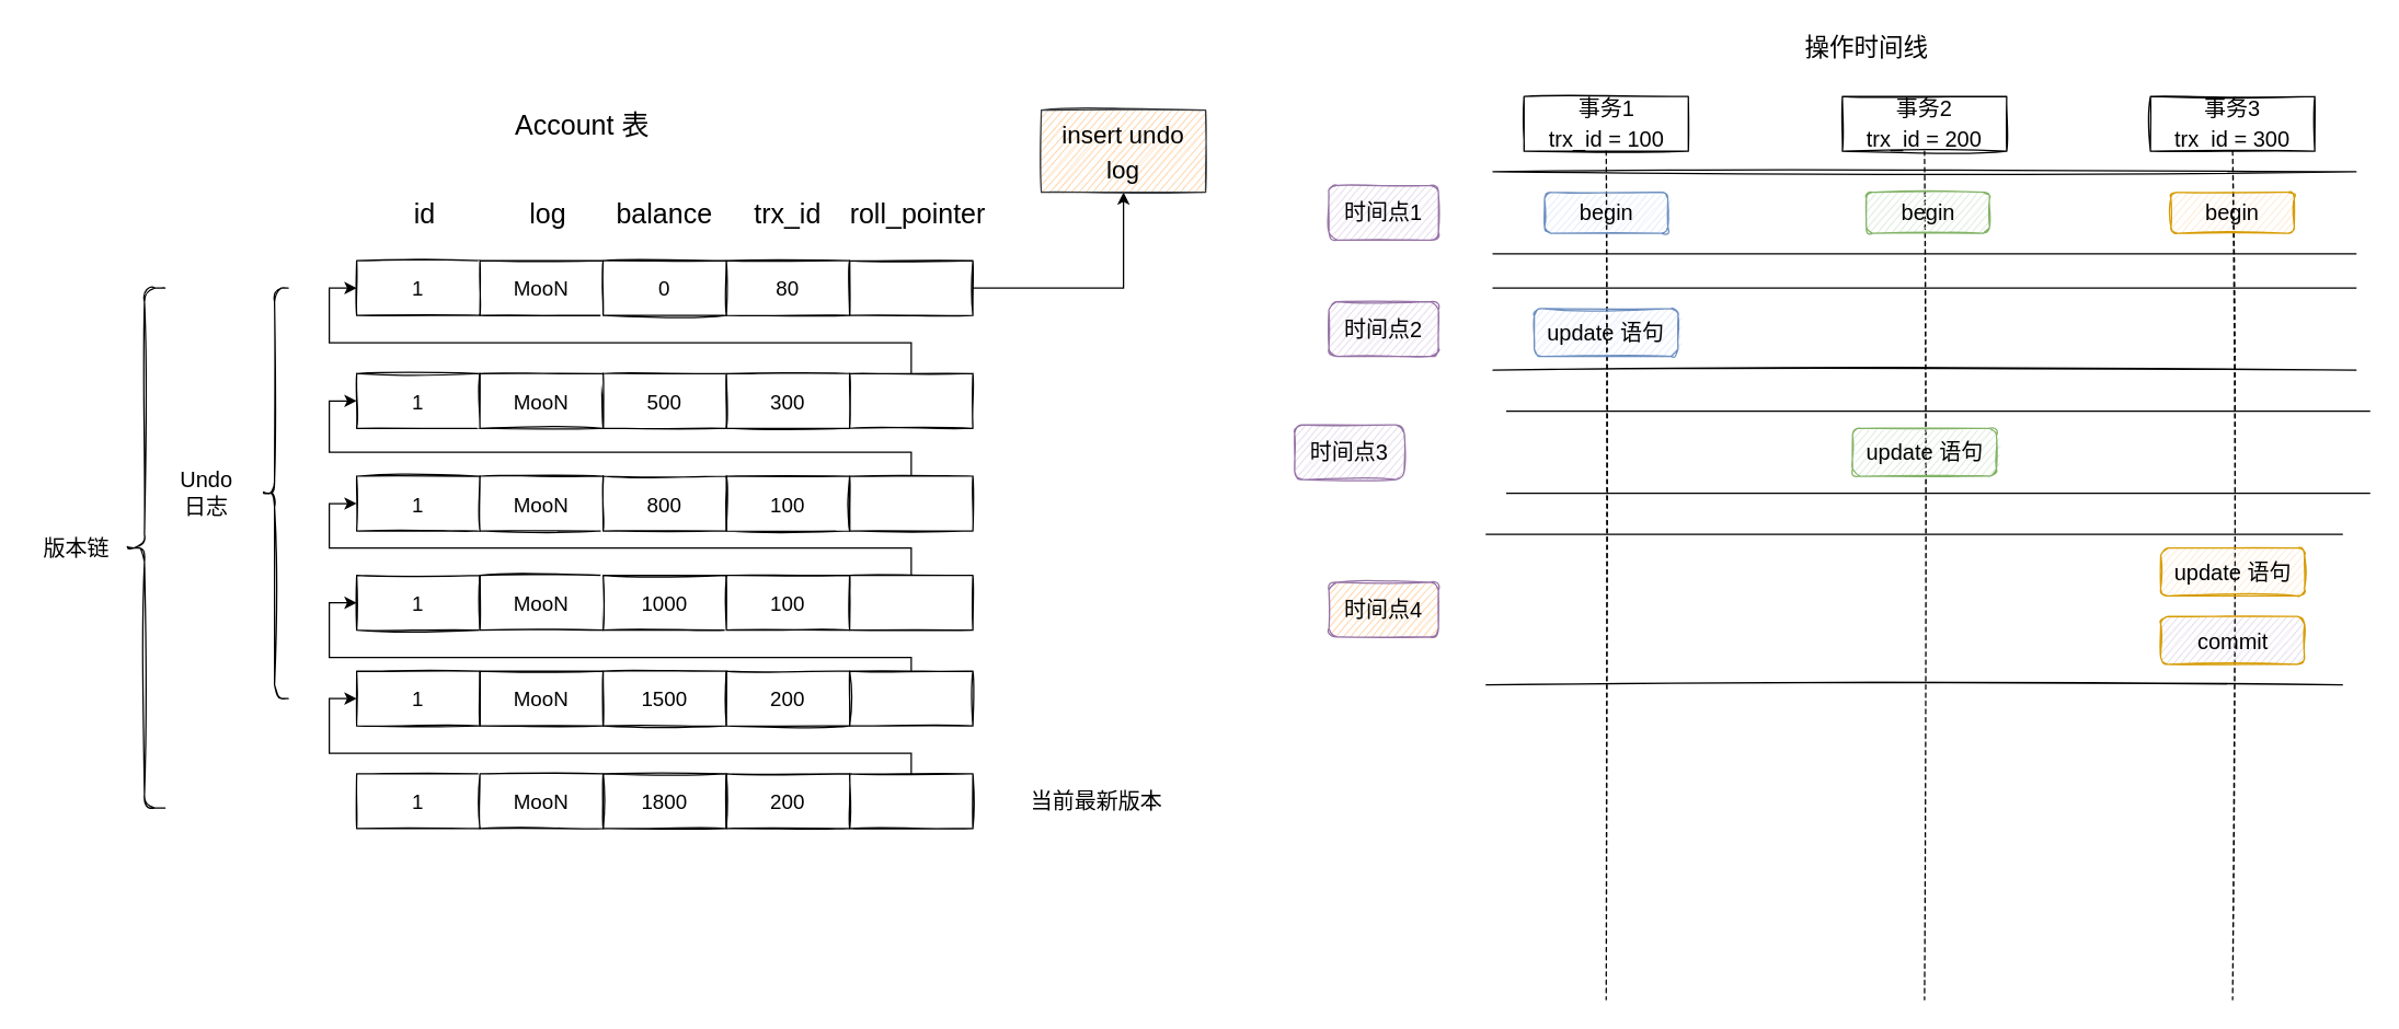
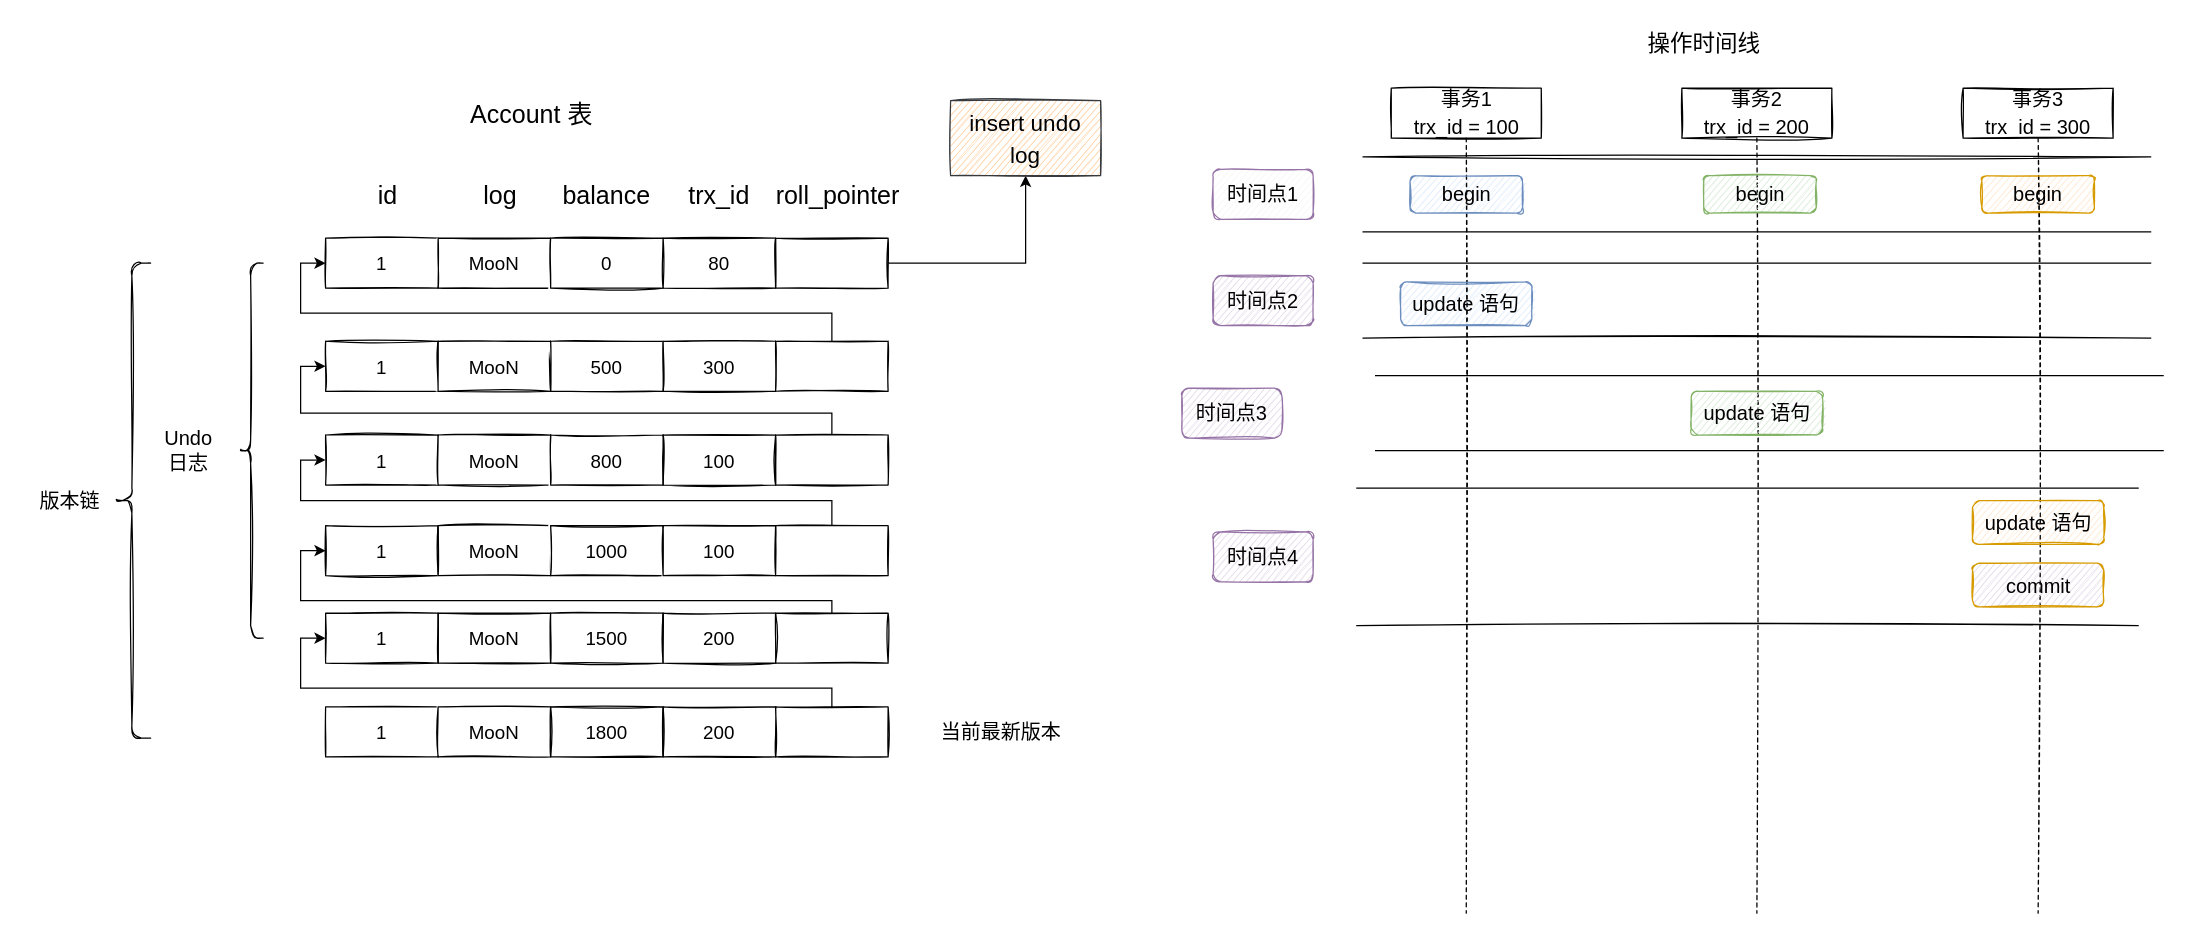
- <mxCell id="28" value="时间点1" style="rounded=1;whiteSpace=wrap;html=1;sketch=1;fontSize=16;fillColor=#e1d5e7;strokeColor=#9673a6;" vertex="1" parent="1"><mxGeometry x="970" y="135" width="80" height="40" as="geometry" /></mxCell>
+ <mxCell id="28" value="时间点1" style="rounded=1;whiteSpace=wrap;html=1;sketch=1;fontSize=16;fillColor=#f5f5f5;strokeColor=#9673a6;" vertex="1" parent="1"><mxGeometry x="970" y="135" width="80" height="40" as="geometry" /></mxCell>
- <mxCell id="34" value="时间点4" style="rounded=1;whiteSpace=wrap;html=1;sketch=1;fontSize=16;fillColor=#ffcc99;strokeColor=#9673a6;" vertex="1" parent="1"><mxGeometry x="970" y="425" width="80" height="40" as="geometry" /></mxCell>
+ <mxCell id="34" value="时间点4" style="rounded=1;whiteSpace=wrap;html=1;sketch=1;fontSize=16;fillColor=#e1d5e7;strokeColor=#9673a6;" vertex="1" parent="1"><mxGeometry x="970" y="425" width="80" height="40" as="geometry" /></mxCell>
